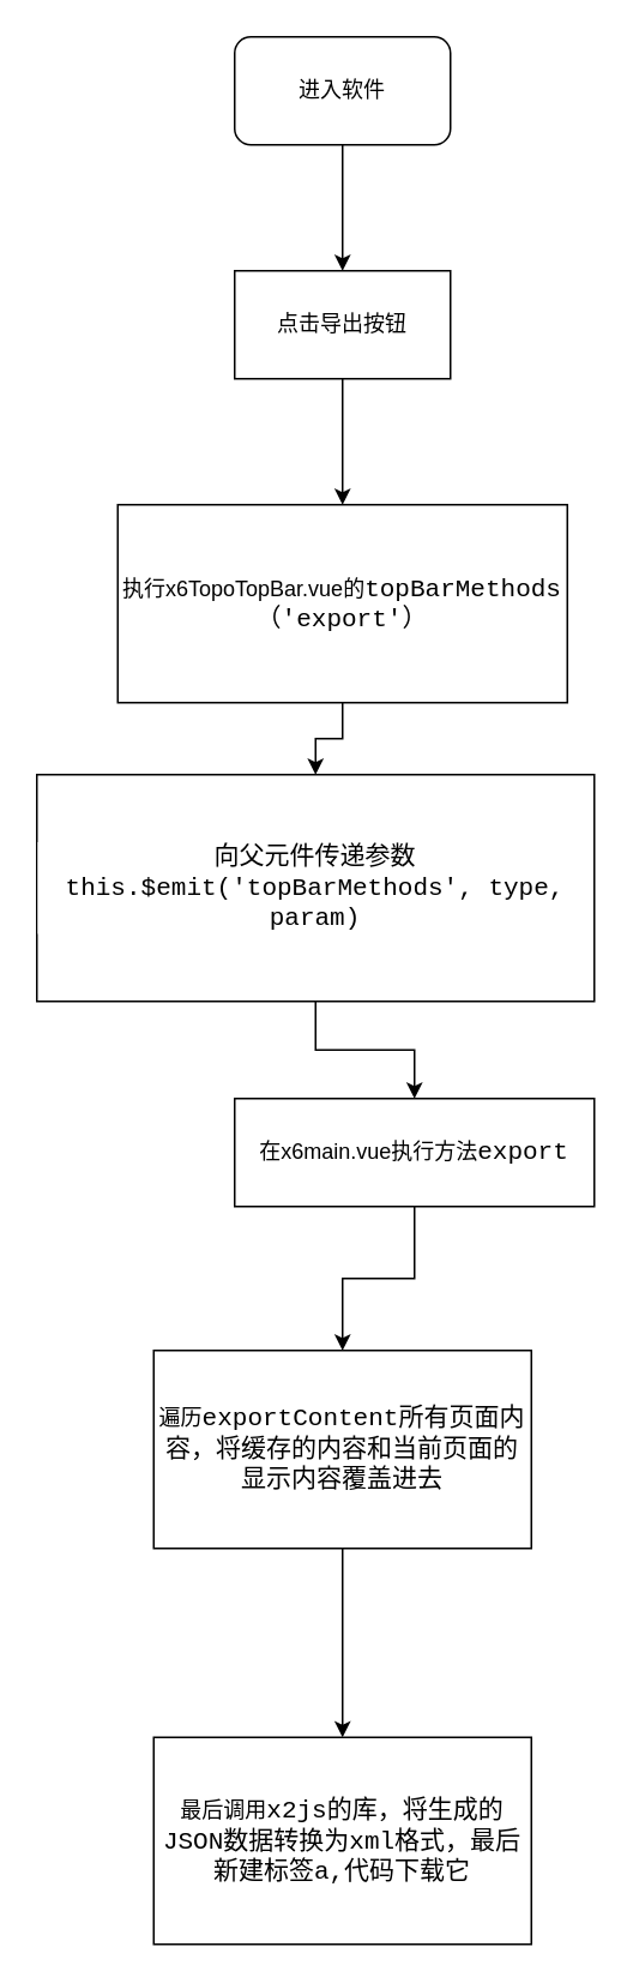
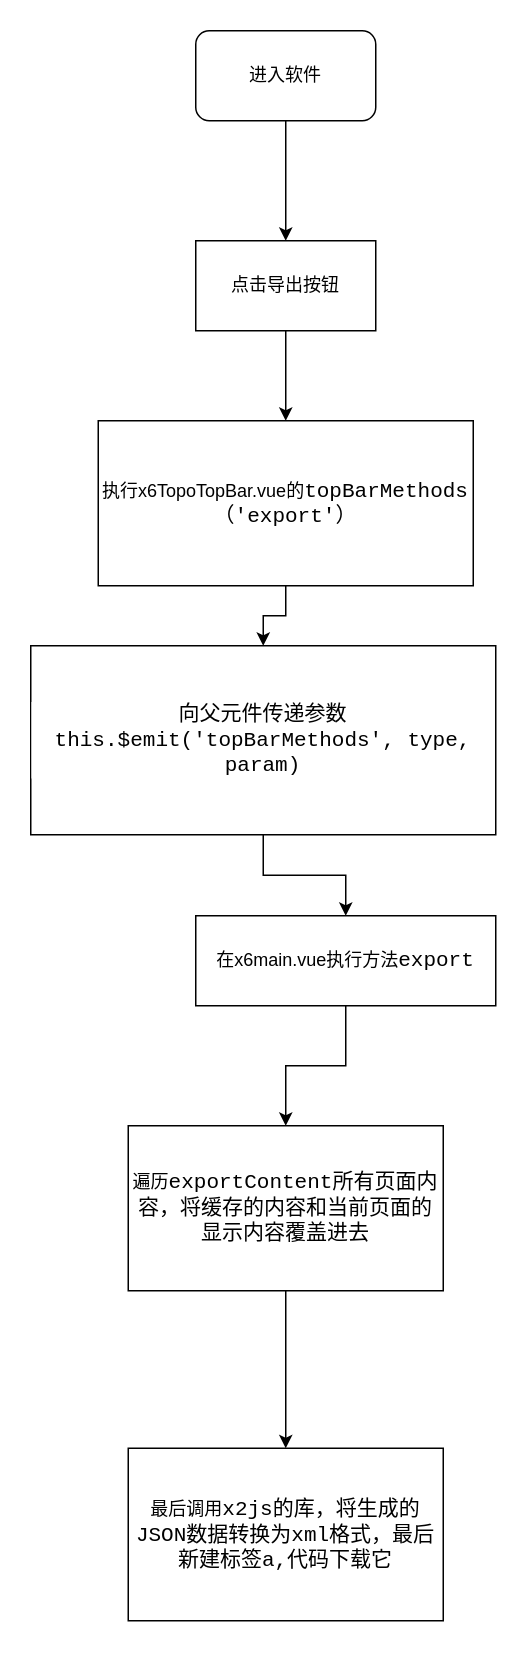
- <mxCell id="5" value="点击导出按钮" style="rounded=0;whiteSpace=wrap;html=1;" vertex="1" parent="1"><mxGeometry x="130" y="150" width="120" height="60" as="geometry" /></mxCell>
+ <mxCell id="5" value="点击导出按钮" style="rounded=0;whiteSpace=wrap;html=1;" vertex="1" parent="1"><mxGeometry x="130" y="160" width="120" height="60" as="geometry" /></mxCell>
